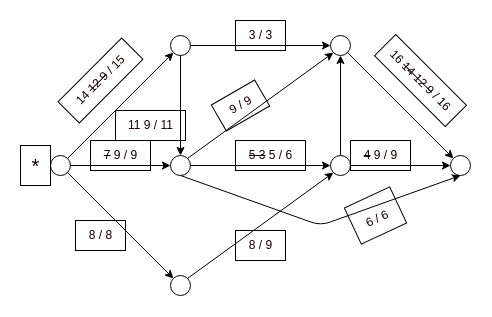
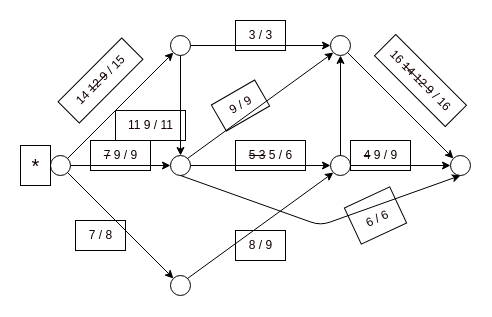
- <mxCell id="22" value="8 / 8" style="text;html=1;align=center;verticalAlign=middle;resizable=0;points=[];autosize=1;strokeColor=#000000;fillColor=none;fontColor=#130101;" vertex="1" parent="1"><mxGeometry x="75" y="220" width="50" height="30" as="geometry" /></mxCell>
+ <mxCell id="22" value="7 / 8" style="text;html=1;align=center;verticalAlign=middle;resizable=0;points=[];autosize=1;strokeColor=#000000;fillColor=none;fontColor=#130101;" vertex="1" parent="1"><mxGeometry x="75" y="220" width="50" height="30" as="geometry" /></mxCell>
